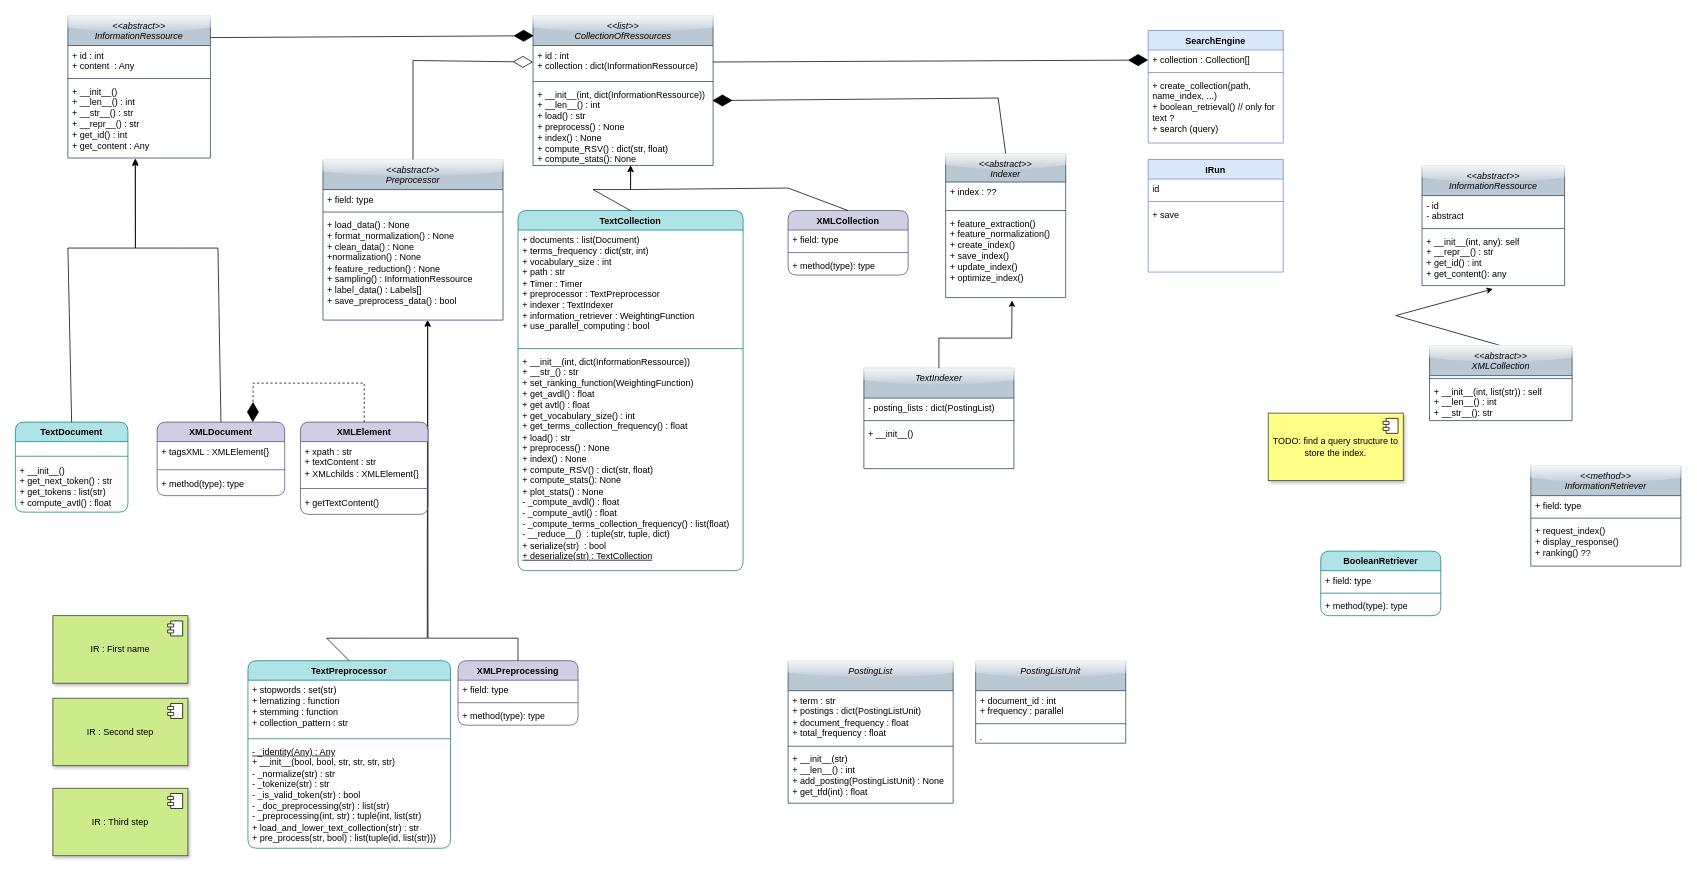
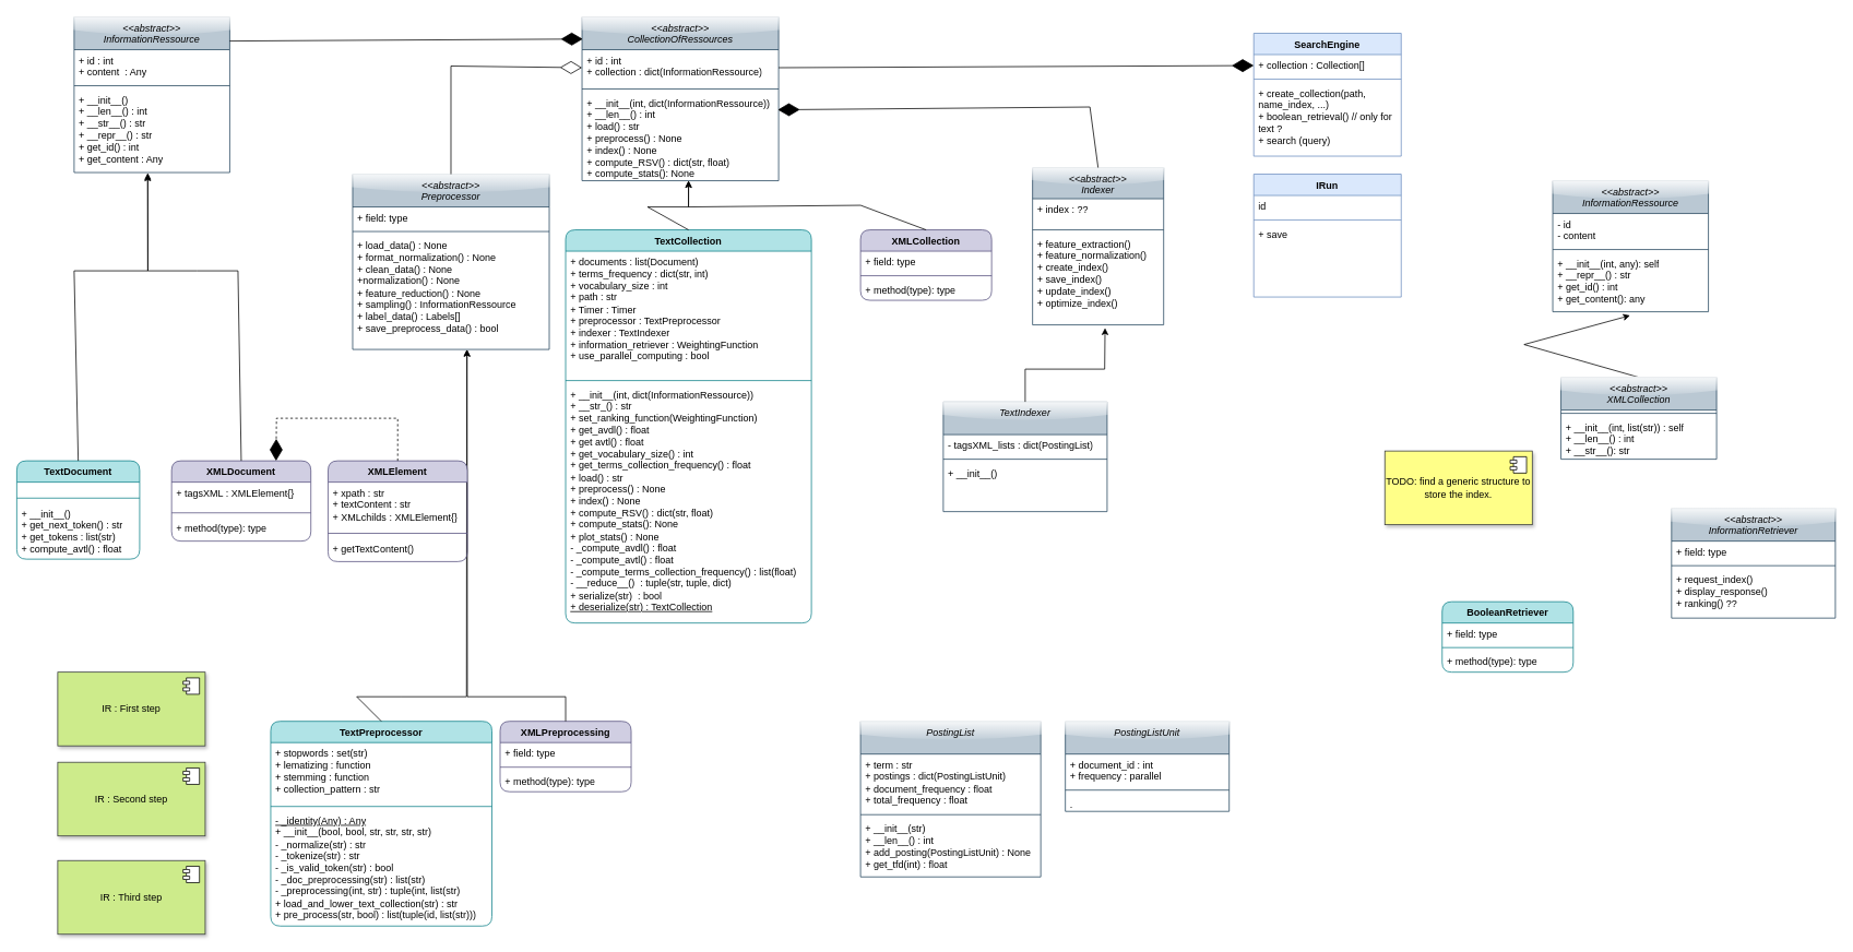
- <mxCell id="14" value="&lt;i style=&quot;font-weight: normal;&quot;&gt;&amp;lt;&amp;lt;list&amp;gt;&amp;gt;&lt;br&gt;CollectionOfRessources&lt;/i&gt;" style="swimlane;fontStyle=1;align=center;verticalAlign=top;childLayout=stackLayout;horizontal=1;startSize=40;horizontalStack=0;resizeParent=1;resizeParentMax=0;resizeLast=0;collapsible=1;marginBottom=0;whiteSpace=wrap;html=1;fillColor=#bac8d3;strokeColor=#23445d;glass=1;" parent="1" vertex="1"><mxGeometry x="710" y="20" width="240" height="200" as="geometry" /></mxCell>
+ <mxCell id="14" value="&lt;i style=&quot;font-weight: normal;&quot;&gt;&amp;lt;&amp;lt;abstract&amp;gt;&amp;gt;&lt;br&gt;CollectionOfRessources&lt;/i&gt;" style="swimlane;fontStyle=1;align=center;verticalAlign=top;childLayout=stackLayout;horizontal=1;startSize=40;horizontalStack=0;resizeParent=1;resizeParentMax=0;resizeLast=0;collapsible=1;marginBottom=0;whiteSpace=wrap;html=1;fillColor=#bac8d3;strokeColor=#23445d;glass=1;" parent="1" vertex="1"><mxGeometry x="710" y="20" width="240" height="200" as="geometry" /></mxCell>
- <mxCell id="73" value="- id&lt;br&gt;- abstract" style="text;strokeColor=none;fillColor=none;align=left;verticalAlign=top;spacingLeft=4;spacingRight=4;overflow=hidden;rotatable=0;points=[[0,0.5],[1,0.5]];portConstraint=eastwest;whiteSpace=wrap;html=1;" parent="72" vertex="1"><mxGeometry y="40" width="190" height="40" as="geometry" /></mxCell>
+ <mxCell id="73" value="- id&lt;br&gt;- content" style="text;strokeColor=none;fillColor=none;align=left;verticalAlign=top;spacingLeft=4;spacingRight=4;overflow=hidden;rotatable=0;points=[[0,0.5],[1,0.5]];portConstraint=eastwest;whiteSpace=wrap;html=1;" parent="72" vertex="1"><mxGeometry y="40" width="190" height="40" as="geometry" /></mxCell>
- <mxCell id="98" value="- posting_lists : dict(PostingList)" style="text;strokeColor=none;fillColor=none;align=left;verticalAlign=top;spacingLeft=4;spacingRight=4;overflow=hidden;rotatable=0;points=[[0,0.5],[1,0.5]];portConstraint=eastwest;whiteSpace=wrap;html=1;" vertex="1" parent="97"><mxGeometry y="40" width="200" height="26" as="geometry" /></mxCell>
+ <mxCell id="98" value="- tagsXML_lists : dict(PostingList)" style="text;strokeColor=none;fillColor=none;align=left;verticalAlign=top;spacingLeft=4;spacingRight=4;overflow=hidden;rotatable=0;points=[[0,0.5],[1,0.5]];portConstraint=eastwest;whiteSpace=wrap;html=1;" vertex="1" parent="97"><mxGeometry y="40" width="200" height="26" as="geometry" /></mxCell>
- <mxCell id="54" value="TODO: find a query structure to store the index." style="html=1;dropTarget=0;whiteSpace=wrap;fillColor=#ffff88;strokeColor=#36393d;shadow=1;" parent="1" vertex="1"><mxGeometry x="1690" y="550" width="180" height="90" as="geometry" /></mxCell>
+ <mxCell id="54" value="TODO: find a generic structure to store the index." style="html=1;dropTarget=0;whiteSpace=wrap;fillColor=#ffff88;strokeColor=#36393d;shadow=1;" parent="1" vertex="1"><mxGeometry x="1690" y="550" width="180" height="90" as="geometry" /></mxCell>
- <mxCell id="68" value="&lt;i style=&quot;font-weight: normal;&quot;&gt;&amp;lt;&amp;lt;method&amp;gt;&amp;gt;&lt;br&gt;InformationRetriever&lt;/i&gt;" style="swimlane;fontStyle=1;align=center;verticalAlign=top;childLayout=stackLayout;horizontal=1;startSize=40;horizontalStack=0;resizeParent=1;resizeParentMax=0;resizeLast=0;collapsible=1;marginBottom=0;whiteSpace=wrap;html=1;fillColor=#bac8d3;strokeColor=#23445d;glass=1;" parent="1" vertex="1"><mxGeometry x="2040" y="620" width="200" height="134" as="geometry" /></mxCell>
+ <mxCell id="68" value="&lt;i style=&quot;font-weight: normal;&quot;&gt;&amp;lt;&amp;lt;abstract&amp;gt;&amp;gt;&lt;br&gt;InformationRetriever&lt;/i&gt;" style="swimlane;fontStyle=1;align=center;verticalAlign=top;childLayout=stackLayout;horizontal=1;startSize=40;horizontalStack=0;resizeParent=1;resizeParentMax=0;resizeLast=0;collapsible=1;marginBottom=0;whiteSpace=wrap;html=1;fillColor=#bac8d3;strokeColor=#23445d;glass=1;" parent="1" vertex="1"><mxGeometry x="2040" y="620" width="200" height="134" as="geometry" /></mxCell>
- <mxCell id="44" value="IR : First name" style="html=1;dropTarget=0;whiteSpace=wrap;fillColor=#cdeb8b;strokeColor=#36393d;shadow=1;" parent="1" vertex="1"><mxGeometry x="70" y="820" width="180" height="90" as="geometry" /></mxCell>
+ <mxCell id="44" value="IR : First step" style="html=1;dropTarget=0;whiteSpace=wrap;fillColor=#cdeb8b;strokeColor=#36393d;shadow=1;" parent="1" vertex="1"><mxGeometry x="70" y="820" width="180" height="90" as="geometry" /></mxCell>
